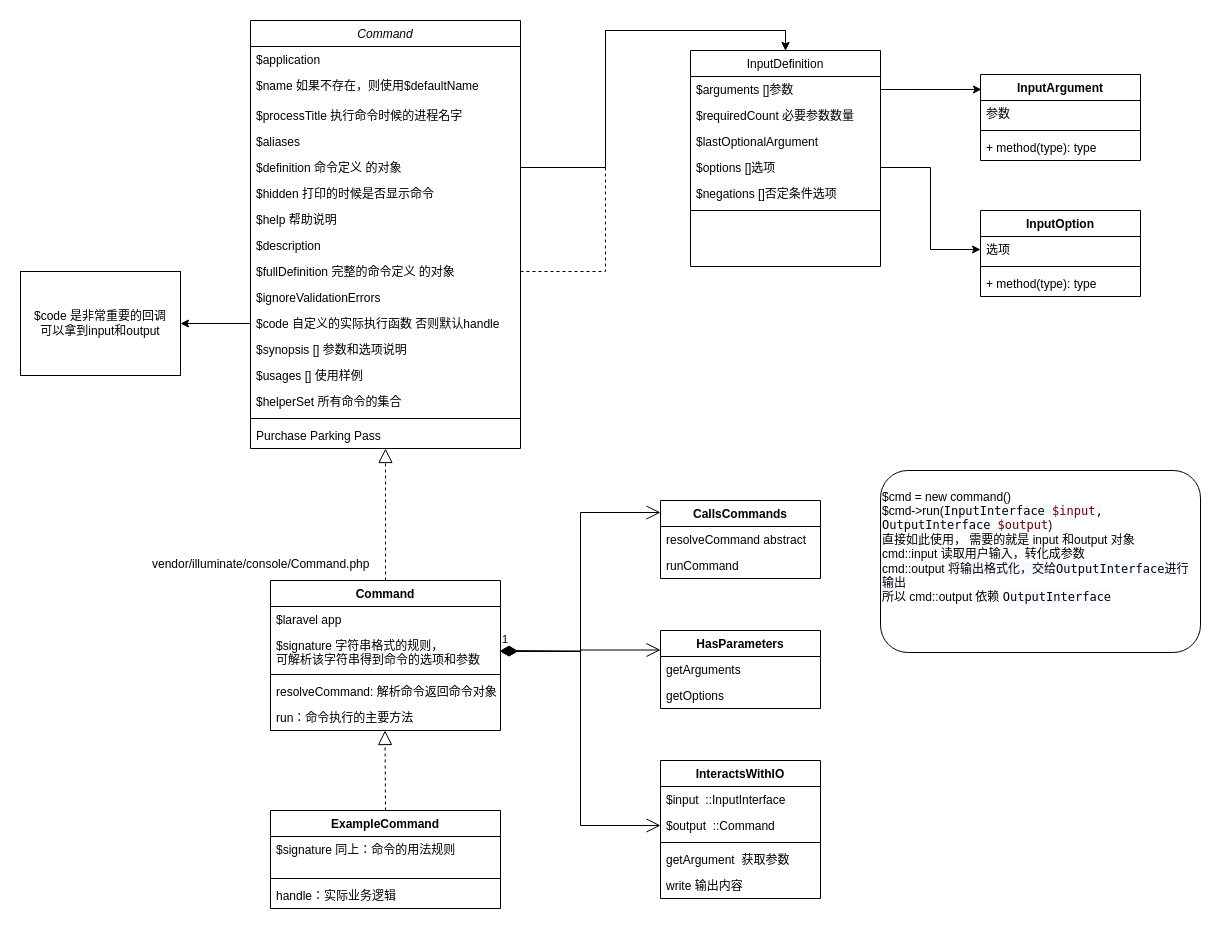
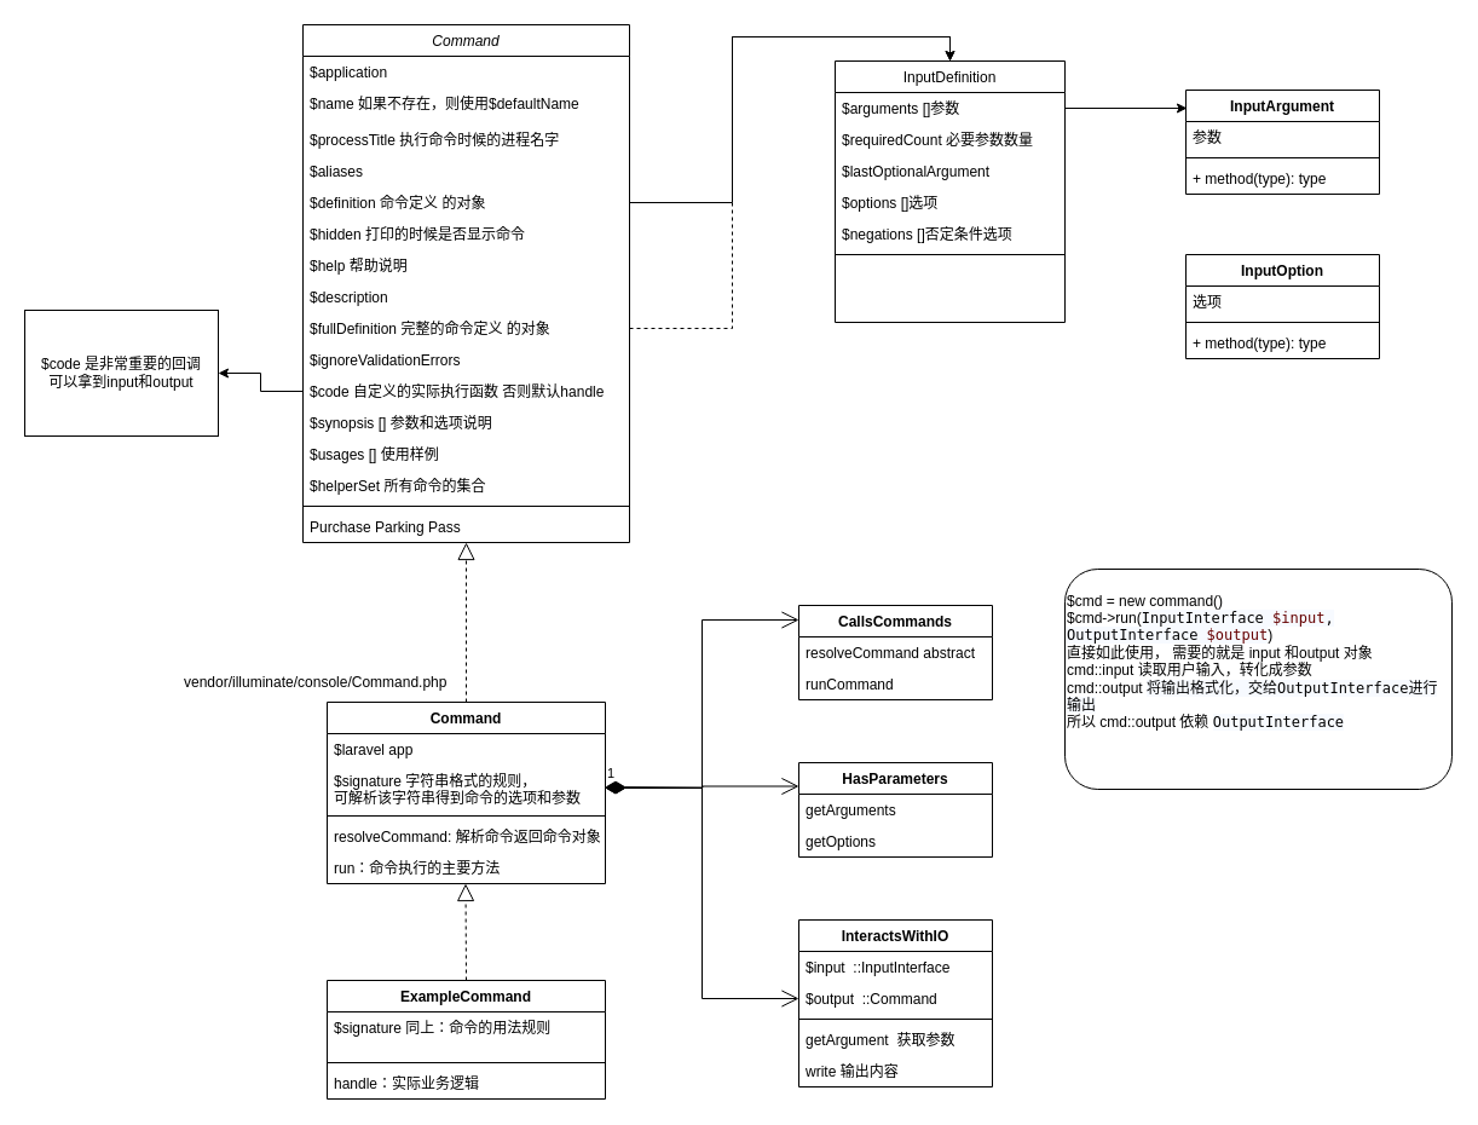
- <mxCell id="35" style="edgeStyle=orthogonalEdgeStyle;rounded=0;orthogonalLoop=1;jettySize=auto;html=1;exitX=1;exitY=0.5;exitDx=0;exitDy=0;" parent="1" source="23" target="28" edge="1"><mxGeometry relative="1" as="geometry" /></mxCell>
- <mxCell id="66" value="$code 是非常重要的回调&lt;br&gt;可以拿到input和output" style="rounded=0;whiteSpace=wrap;html=1;" parent="1" vertex="1"><mxGeometry x="20" y="271" width="160" height="104" as="geometry" /></mxCell>
+ <mxCell id="66" value="$code 是非常重要的回调&lt;br&gt;可以拿到input和output" style="rounded=0;whiteSpace=wrap;html=1;" parent="1" vertex="1"><mxGeometry x="20" y="256" width="160" height="104" as="geometry" /></mxCell>
